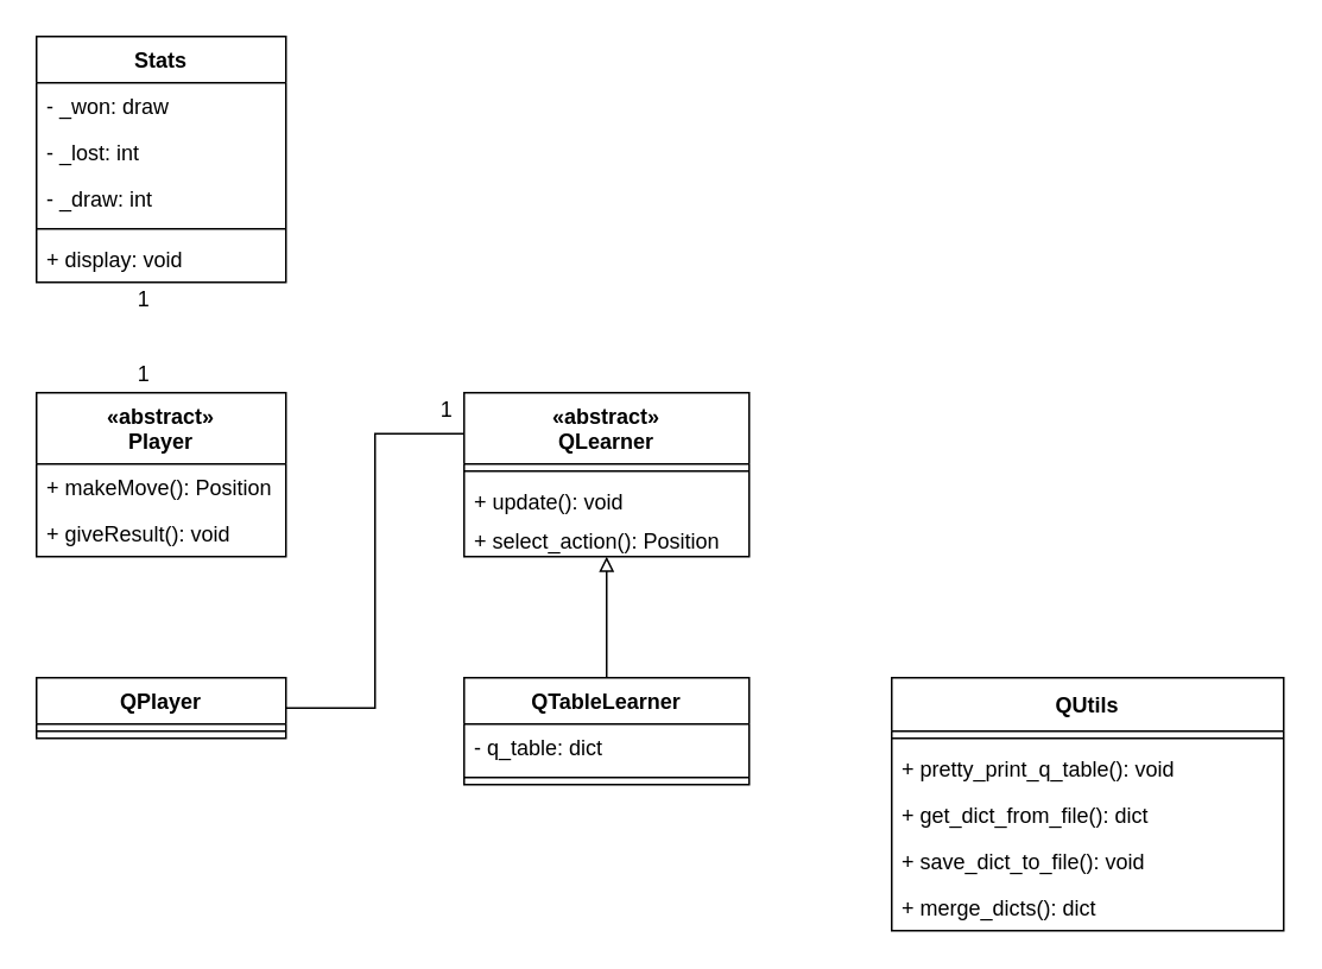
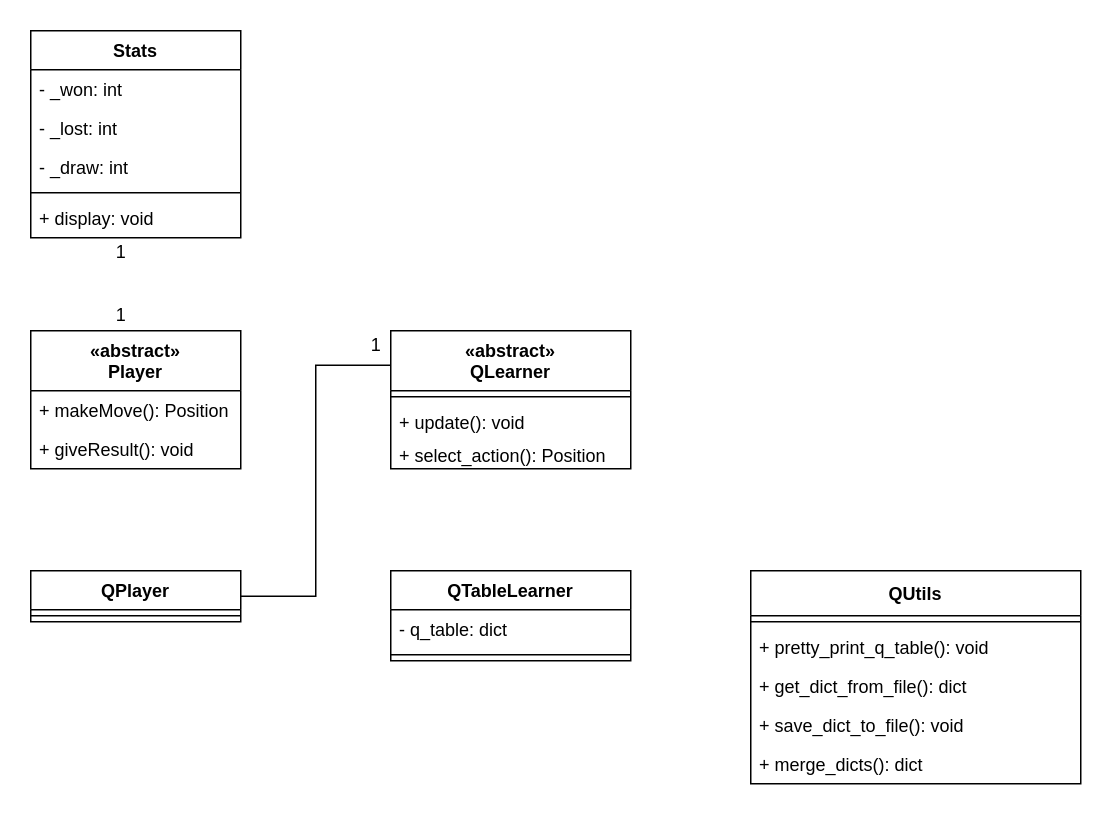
- <mxCell id="24" value="- _won: draw" style="text;strokeColor=none;fillColor=none;align=left;verticalAlign=top;spacingLeft=4;spacingRight=4;overflow=hidden;rotatable=0;points=[[0,0.5],[1,0.5]];portConstraint=eastwest;" vertex="1" parent="23"><mxGeometry y="26" width="140" height="26" as="geometry" /></mxCell>
+ <mxCell id="24" value="- _won: int" style="text;strokeColor=none;fillColor=none;align=left;verticalAlign=top;spacingLeft=4;spacingRight=4;overflow=hidden;rotatable=0;points=[[0,0.5],[1,0.5]];portConstraint=eastwest;" vertex="1" parent="23"><mxGeometry y="26" width="140" height="26" as="geometry" /></mxCell>
- <mxCell id="5" style="edgeStyle=orthogonalEdgeStyle;rounded=0;orthogonalLoop=1;jettySize=auto;html=1;exitX=0.5;exitY=0;exitDx=0;exitDy=0;endArrow=block;endFill=0;" parent="1" source="6" target="9" edge="1"><mxGeometry relative="1" as="geometry" /></mxCell>
